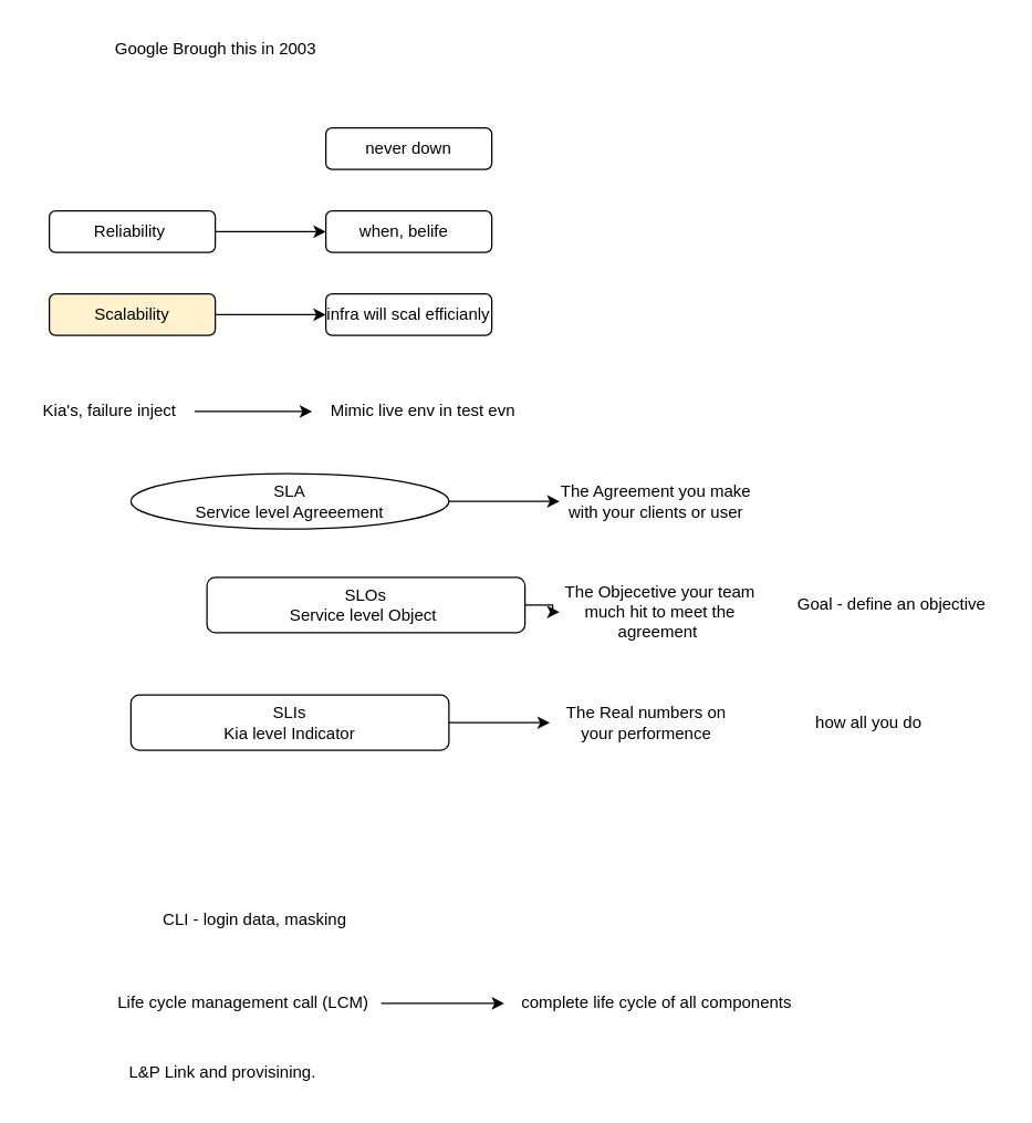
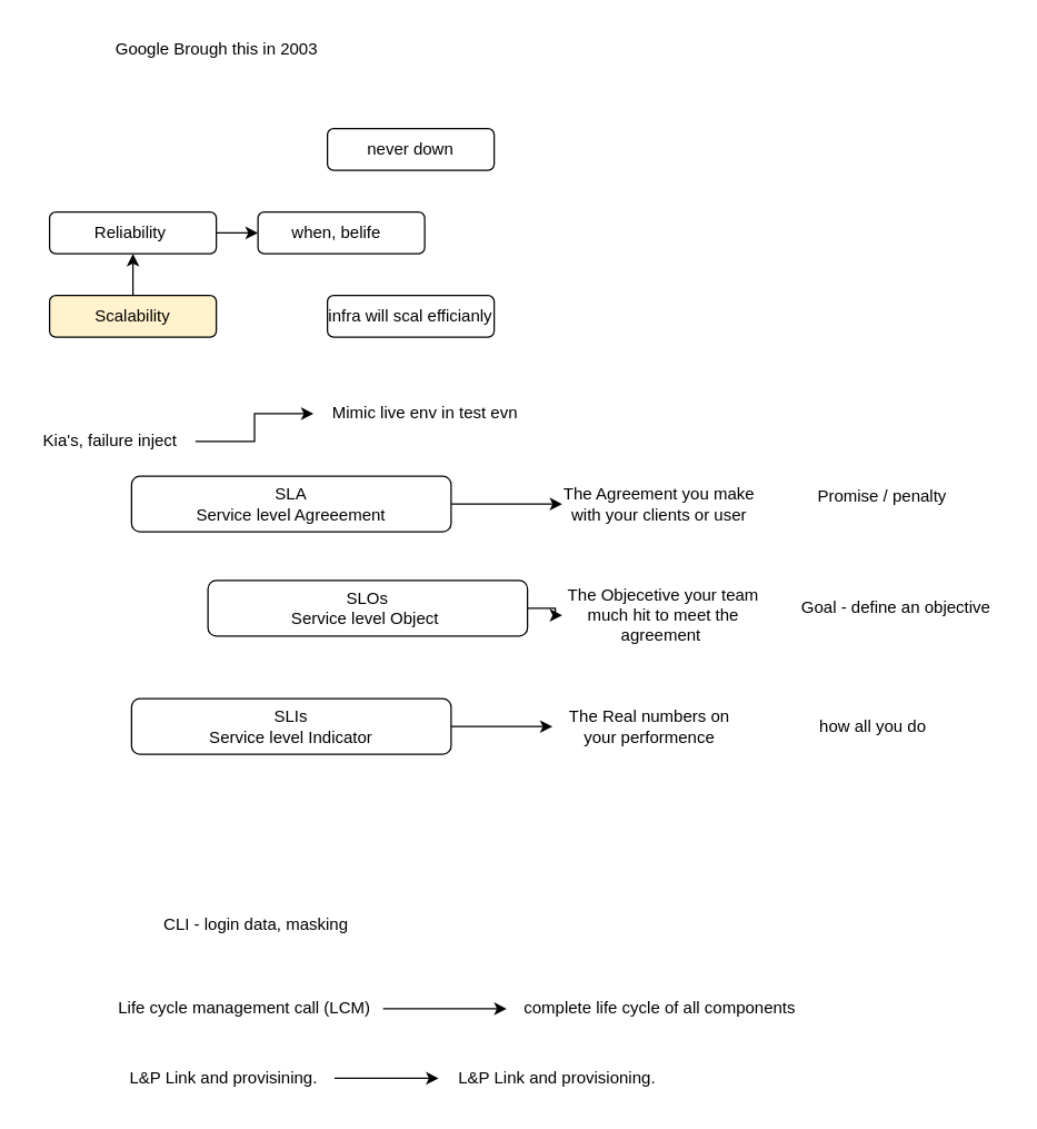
- <mxCell id="20" value="when, belife&amp;nbsp;&amp;nbsp;" style="rounded=1;whiteSpace=wrap;html=1;" vertex="1" parent="1"><mxGeometry x="235" y="152" width="120" height="30" as="geometry" /></mxCell>
+ <mxCell id="20" value="when, belife&amp;nbsp;&amp;nbsp;" style="rounded=1;whiteSpace=wrap;html=1;" vertex="1" parent="1"><mxGeometry x="185" y="152" width="120" height="30" as="geometry" /></mxCell>
- <mxCell id="17" value="" style="edgeStyle=orthogonalEdgeStyle;rounded=0;orthogonalLoop=1;jettySize=auto;html=1;" edge="1" parent="1" source="18" target="21"><mxGeometry relative="1" as="geometry" /></mxCell>
+ <mxCell id="17" value="" style="edgeStyle=orthogonalEdgeStyle;rounded=0;orthogonalLoop=1;jettySize=auto;html=1;" edge="1" parent="1" source="18" target="16"><mxGeometry relative="1" as="geometry" /></mxCell>
- <mxCell id="23" value="Kia's, failure inject&amp;nbsp;" style="text;html=1;align=center;verticalAlign=middle;resizable=0;points=[];autosize=1;strokeColor=none;fillColor=none;" vertex="1" parent="1"><mxGeometry x="20" y="282" width="120" height="30" as="geometry" /></mxCell>
+ <mxCell id="23" value="Kia's, failure inject&amp;nbsp;" style="text;html=1;align=center;verticalAlign=middle;resizable=0;points=[];autosize=1;strokeColor=none;fillColor=none;" vertex="1" parent="1"><mxGeometry x="20" y="302" width="120" height="30" as="geometry" /></mxCell>
+ <mxCell id="11" value="Promise / penalty" style="text;html=1;align=center;verticalAlign=middle;resizable=0;points=[];autosize=1;strokeColor=none;fillColor=none;" vertex="1" parent="1"><mxGeometry x="574" y="342" width="120" height="30" as="geometry" /></mxCell>
- <mxCell id="3" value="SLA&lt;div&gt;Service level Agreeement&lt;/div&gt;" style="ellipse;whiteSpace=wrap;html=1;fontSize=12;glass=0;strokeWidth=1;shadow=0;" parent="1" vertex="1"><mxGeometry x="94" y="342" width="230" height="40" as="geometry" /></mxCell>
+ <mxCell id="3" value="SLA&lt;div&gt;Service level Agreeement&lt;/div&gt;" style="rounded=1;whiteSpace=wrap;html=1;fontSize=12;glass=0;strokeWidth=1;shadow=0;" parent="1" vertex="1"><mxGeometry x="94" y="342" width="230" height="40" as="geometry" /></mxCell>
- <mxCell id="7" value="SLIs&lt;div&gt;Kia level Indicator&lt;/div&gt;" style="rounded=1;whiteSpace=wrap;html=1;fontSize=12;glass=0;strokeWidth=1;shadow=0;" parent="1" vertex="1"><mxGeometry x="94" y="502" width="230" height="40" as="geometry" /></mxCell>
+ <mxCell id="7" value="SLIs&lt;div&gt;Service level Indicator&lt;/div&gt;" style="rounded=1;whiteSpace=wrap;html=1;fontSize=12;glass=0;strokeWidth=1;shadow=0;" parent="1" vertex="1"><mxGeometry x="94" y="502" width="230" height="40" as="geometry" /></mxCell>
+ <mxCell id="28" value="" style="edgeStyle=orthogonalEdgeStyle;rounded=0;orthogonalLoop=1;jettySize=auto;html=1;" edge="1" parent="1" source="29" target="31"><mxGeometry relative="1" as="geometry" /></mxCell>
+ <mxCell id="31" value="L&amp;amp;P Link and provisioning." style="text;html=1;align=center;verticalAlign=middle;resizable=0;points=[];autosize=1;strokeColor=none;fillColor=none;" vertex="1" parent="1"><mxGeometry x="315" y="760" width="170" height="30" as="geometry" /></mxCell>
